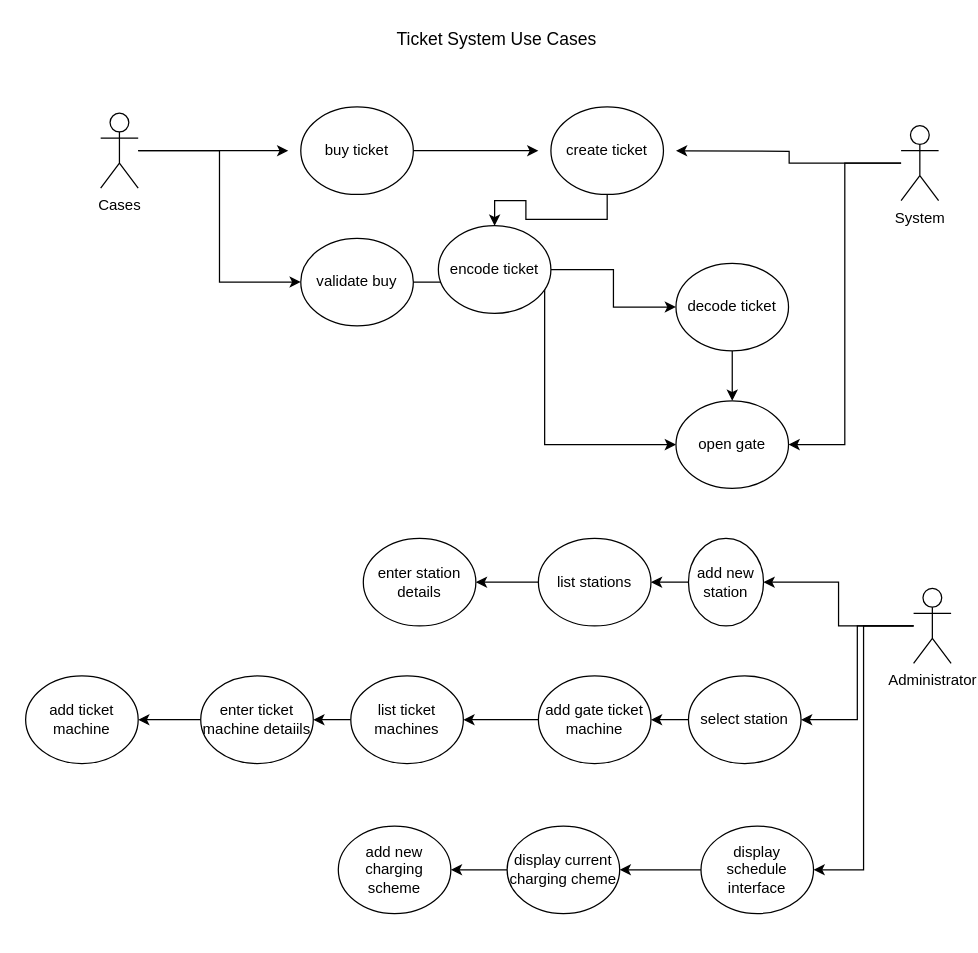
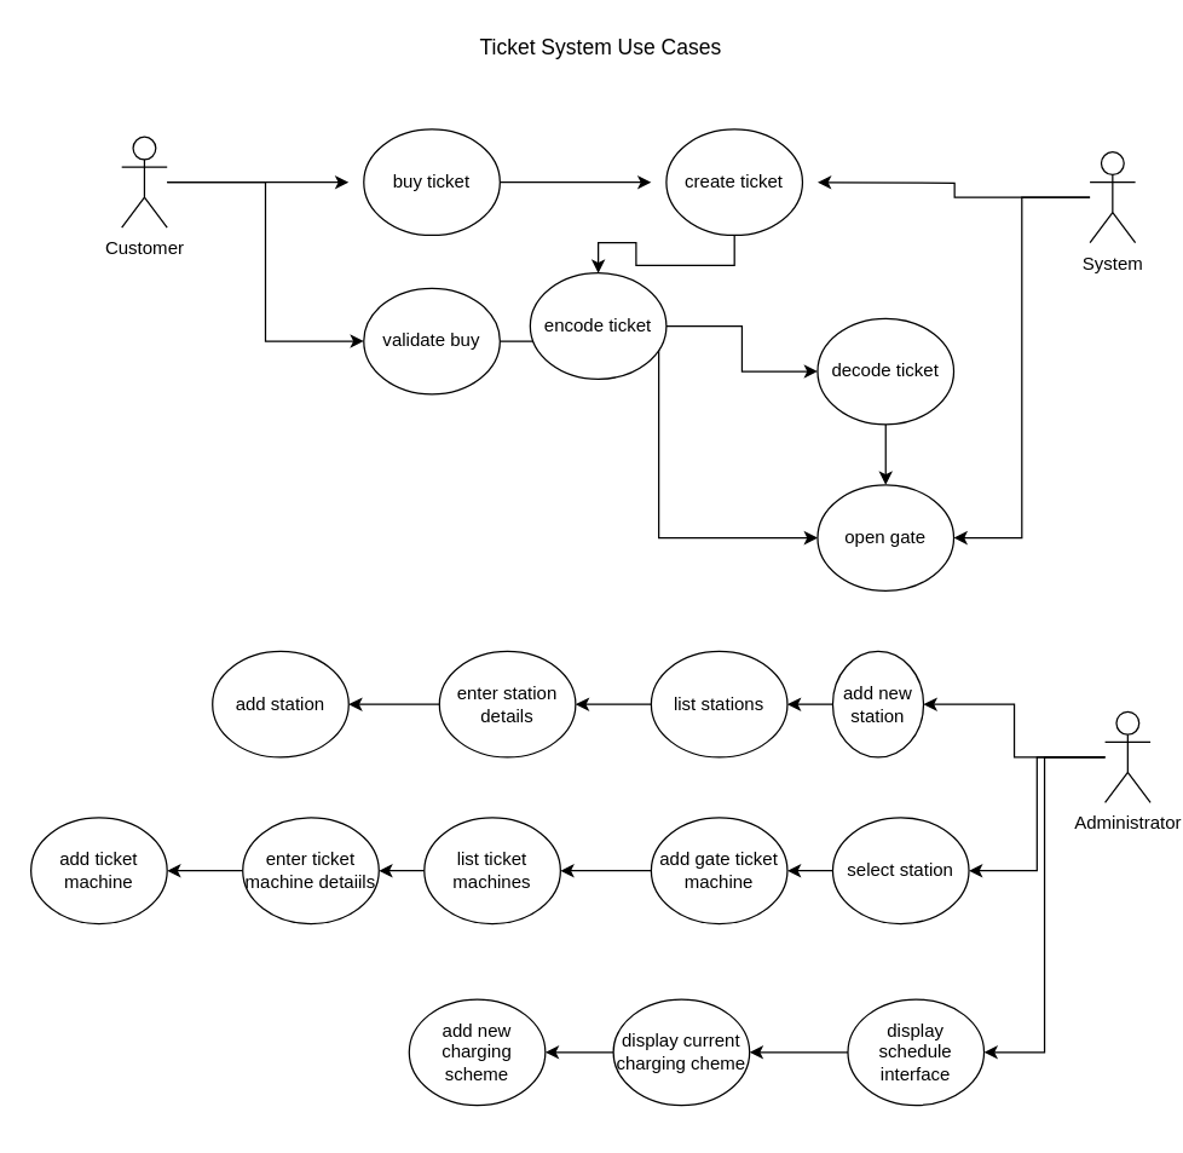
- <mxCell id="17" value="Cases" style="shape=umlActor;verticalLabelPosition=bottom;labelBackgroundColor=#ffffff;verticalAlign=top;html=1;outlineConnect=0;" parent="1" vertex="1"><mxGeometry x="80" y="90" width="30" height="60" as="geometry" /></mxCell>
+ <mxCell id="17" value="Customer" style="shape=umlActor;verticalLabelPosition=bottom;labelBackgroundColor=#ffffff;verticalAlign=top;html=1;outlineConnect=0;" parent="1" vertex="1"><mxGeometry x="80" y="90" width="30" height="60" as="geometry" /></mxCell>
+ <mxCell id="38" value="add station&lt;br&gt;" style="ellipse;whiteSpace=wrap;html=1;" vertex="1" parent="1"><mxGeometry x="140" y="430" width="90" height="70" as="geometry" /></mxCell>
+ <mxCell id="36" style="edgeStyle=orthogonalEdgeStyle;rounded=0;orthogonalLoop=1;jettySize=auto;html=1;entryX=1;entryY=0.5;entryDx=0;entryDy=0;" edge="1" parent="1" source="37" target="38"><mxGeometry relative="1" as="geometry" /></mxCell>
